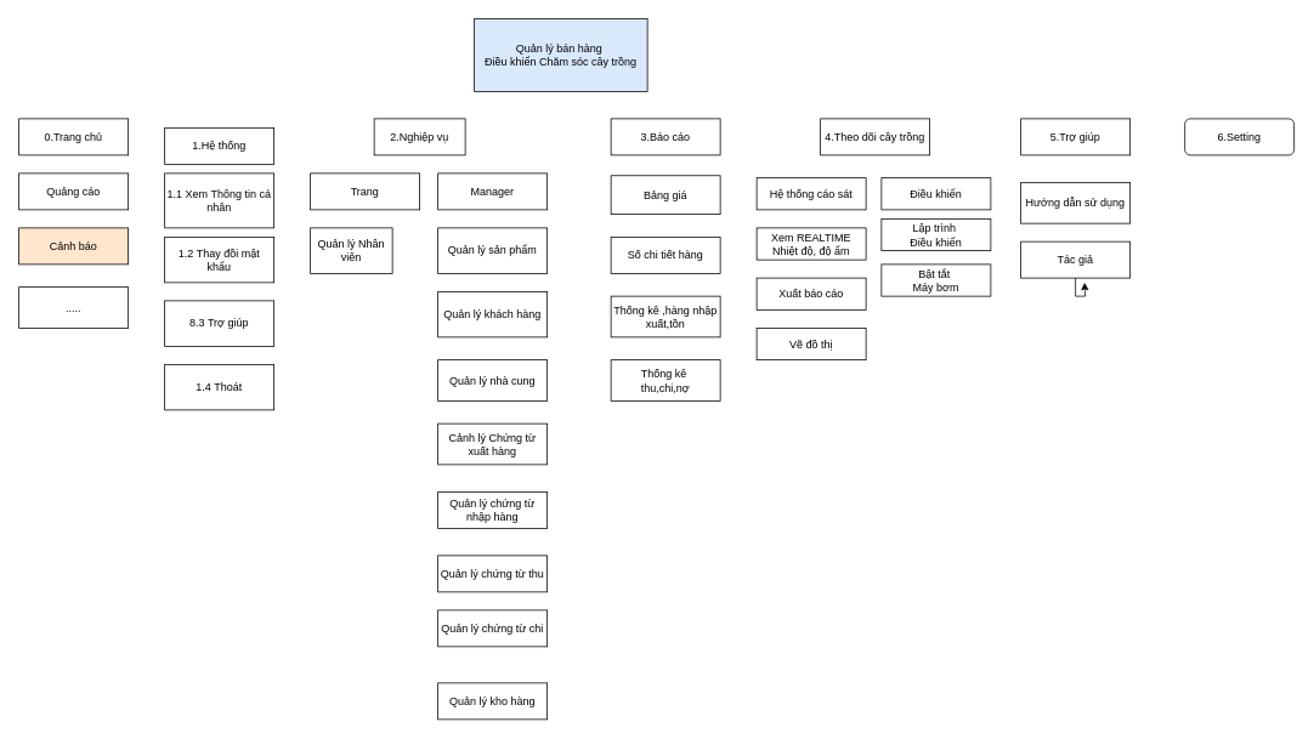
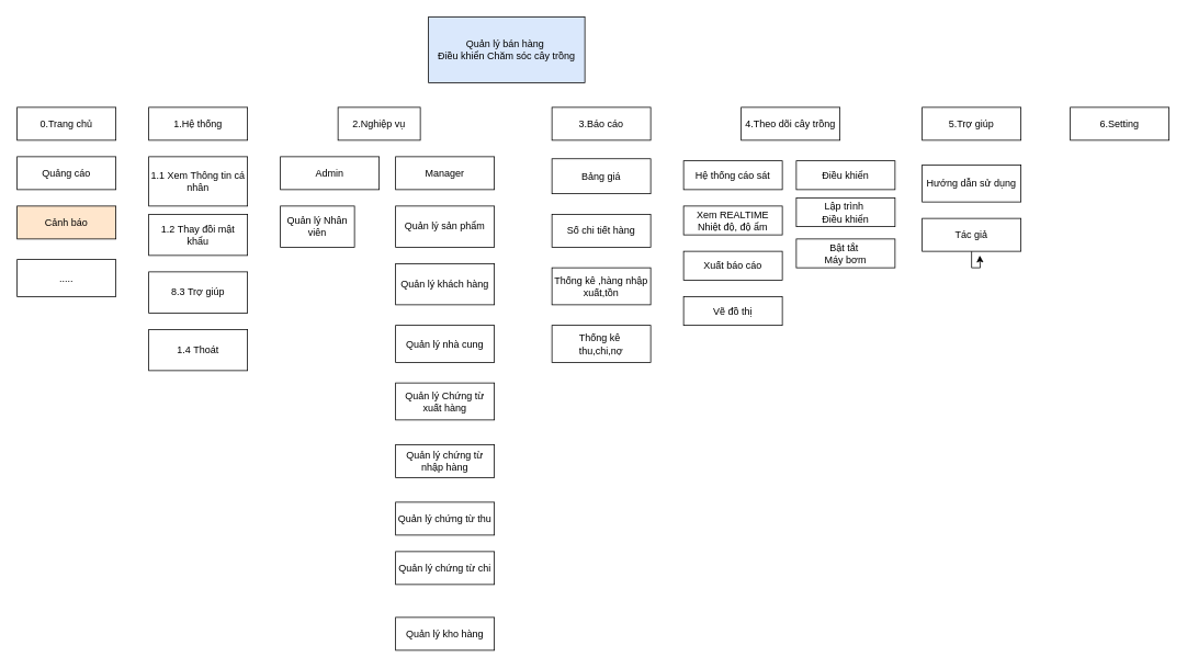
- <mxCell id="37" value="6.Setting" style="whiteSpace=wrap;html=1;rounded=1;" vertex="1" parent="1"><mxGeometry x="1300" y="130" width="120" height="40" as="geometry" /></mxCell>
+ <mxCell id="37" value="6.Setting" style="rounded=0;whiteSpace=wrap;html=1;" vertex="1" parent="1"><mxGeometry x="1300" y="130" width="120" height="40" as="geometry" /></mxCell>
- <mxCell id="3" value="1.Hệ thống" style="rounded=0;whiteSpace=wrap;html=1;" vertex="1" parent="1"><mxGeometry x="180" y="140" width="120" height="40" as="geometry" /></mxCell>
+ <mxCell id="3" value="1.Hệ thống" style="rounded=0;whiteSpace=wrap;html=1;" vertex="1" parent="1"><mxGeometry x="180" y="130" width="120" height="40" as="geometry" /></mxCell>
- <mxCell id="16" value="Trang" style="rounded=0;whiteSpace=wrap;html=1;" vertex="1" parent="1"><mxGeometry x="340" y="190" width="120" height="40" as="geometry" /></mxCell>
+ <mxCell id="16" value="Admin" style="rounded=0;whiteSpace=wrap;html=1;" vertex="1" parent="1"><mxGeometry x="340" y="190" width="120" height="40" as="geometry" /></mxCell>
- <mxCell id="17" value="Cảnh lý Chứng từ xuất hàng" style="rounded=0;whiteSpace=wrap;html=1;" vertex="1" parent="1"><mxGeometry x="480" y="465" width="120" height="45" as="geometry" /></mxCell>
+ <mxCell id="17" value="Quản lý Chứng từ xuất hàng" style="rounded=0;whiteSpace=wrap;html=1;" vertex="1" parent="1"><mxGeometry x="480" y="465" width="120" height="45" as="geometry" /></mxCell>
